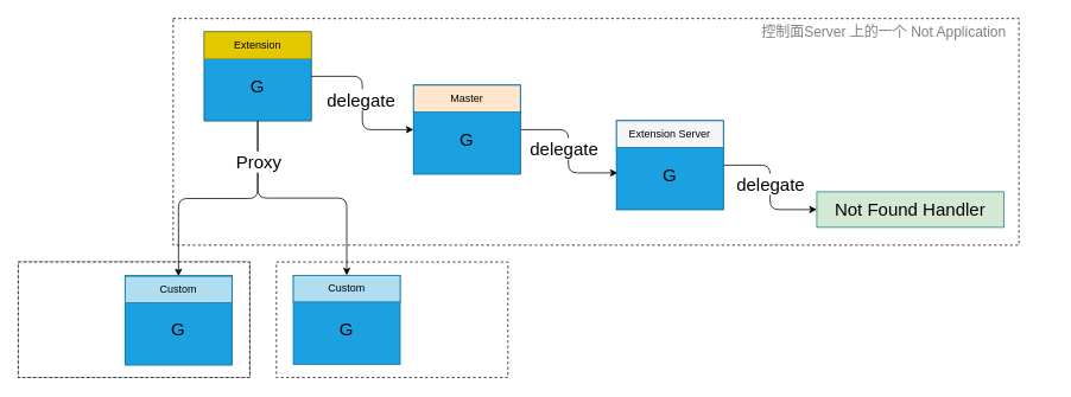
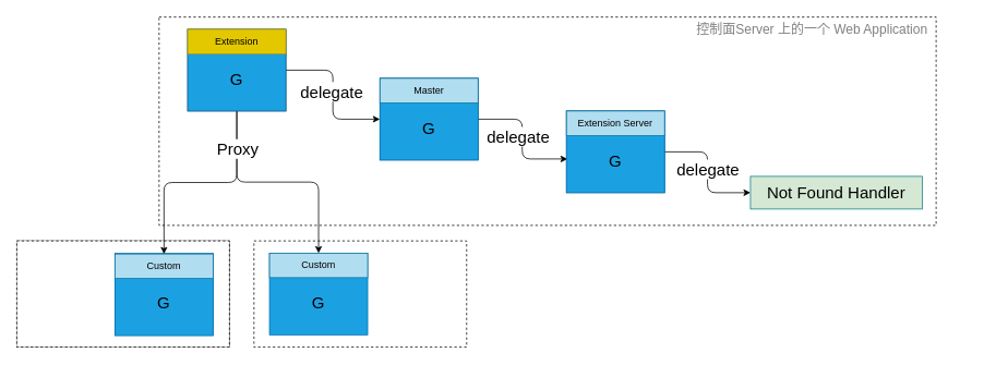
- <mxCell id="37" value="控制面Server 上的一个 Not Application" style="text;html=1;strokeColor=none;fillColor=none;align=center;verticalAlign=middle;whiteSpace=wrap;rounded=0;dashed=1;fontSize=16;fontColor=#808080;" parent="1" vertex="1"><mxGeometry x="804" y="20" width="377" height="30" as="geometry" /></mxCell>
+ <mxCell id="37" value="控制面Server 上的一个 Web Application" style="text;html=1;strokeColor=none;fillColor=none;align=center;verticalAlign=middle;whiteSpace=wrap;rounded=0;dashed=1;fontSize=16;fontColor=#808080;" parent="1" vertex="1"><mxGeometry x="804" y="20" width="377" height="30" as="geometry" /></mxCell>
- <mxCell id="25" value="Master" style="rounded=0;whiteSpace=wrap;html=1;fillColor=#ffe6cc;strokeColor=#10739e;" parent="1" vertex="1"><mxGeometry x="464" y="95" width="120" height="30" as="geometry" /></mxCell>
+ <mxCell id="25" value="Master" style="rounded=0;whiteSpace=wrap;html=1;fillColor=#b1ddf0;strokeColor=#10739e;" parent="1" vertex="1"><mxGeometry x="464" y="95" width="120" height="30" as="geometry" /></mxCell>
- <mxCell id="28" value="Extension Server" style="rounded=0;whiteSpace=wrap;html=1;fillColor=#f5f5f5;strokeColor=#10739e;" parent="1" vertex="1"><mxGeometry x="692" y="135" width="120" height="30" as="geometry" /></mxCell>
+ <mxCell id="28" value="Extension Server" style="rounded=0;whiteSpace=wrap;html=1;fillColor=#b1ddf0;strokeColor=#10739e;" parent="1" vertex="1"><mxGeometry x="692" y="135" width="120" height="30" as="geometry" /></mxCell>
